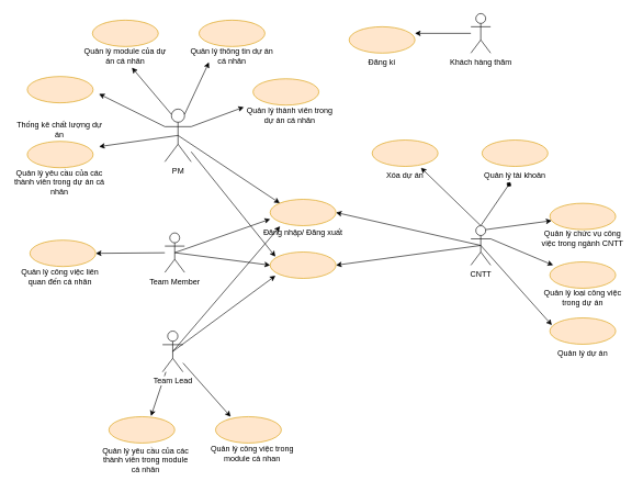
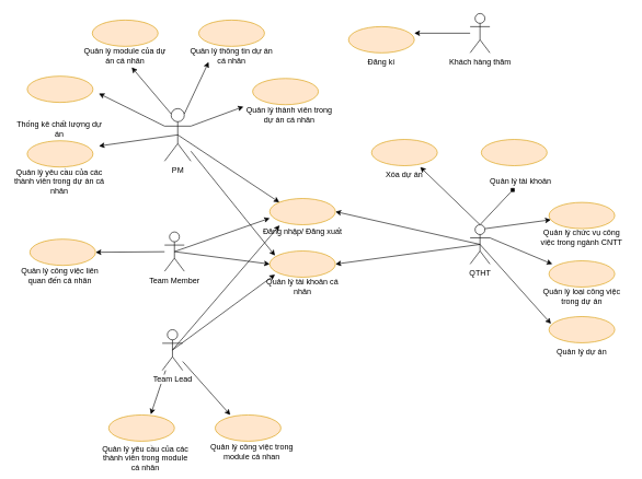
- <mxCell id="32" value="Quản lý tài khoản" style="text;html=1;strokeColor=none;fillColor=none;align=center;verticalAlign=middle;whiteSpace=wrap;rounded=0;" vertex="1" parent="1"><mxGeometry x="712" y="256" width="140" height="20" as="geometry" /></mxCell>
+ <mxCell id="32" value="Quản lý tài khoản" style="text;html=1;strokeColor=none;fillColor=none;align=center;verticalAlign=middle;whiteSpace=wrap;rounded=0;" vertex="1" parent="1"><mxGeometry x="722" y="266" width="140" height="20" as="geometry" /></mxCell>
- <mxCell id="26" value="CNTT" style="shape=umlActor;verticalLabelPosition=bottom;labelBackgroundColor=#ffffff;verticalAlign=top;html=1;outlineConnect=0;" vertex="1" parent="1"><mxGeometry x="715" y="342" width="30" height="60" as="geometry" /></mxCell>
+ <mxCell id="26" value="QTHT" style="shape=umlActor;verticalLabelPosition=bottom;labelBackgroundColor=#ffffff;verticalAlign=top;html=1;outlineConnect=0;" vertex="1" parent="1"><mxGeometry x="715" y="342" width="30" height="60" as="geometry" /></mxCell>
+ <mxCell id="30" value="Quản lý tài khoản cá nhân" style="text;html=1;strokeColor=none;fillColor=none;align=center;verticalAlign=middle;whiteSpace=wrap;rounded=0;" vertex="1" parent="1"><mxGeometry x="390" y="427" width="140" height="20" as="geometry" /></mxCell>
